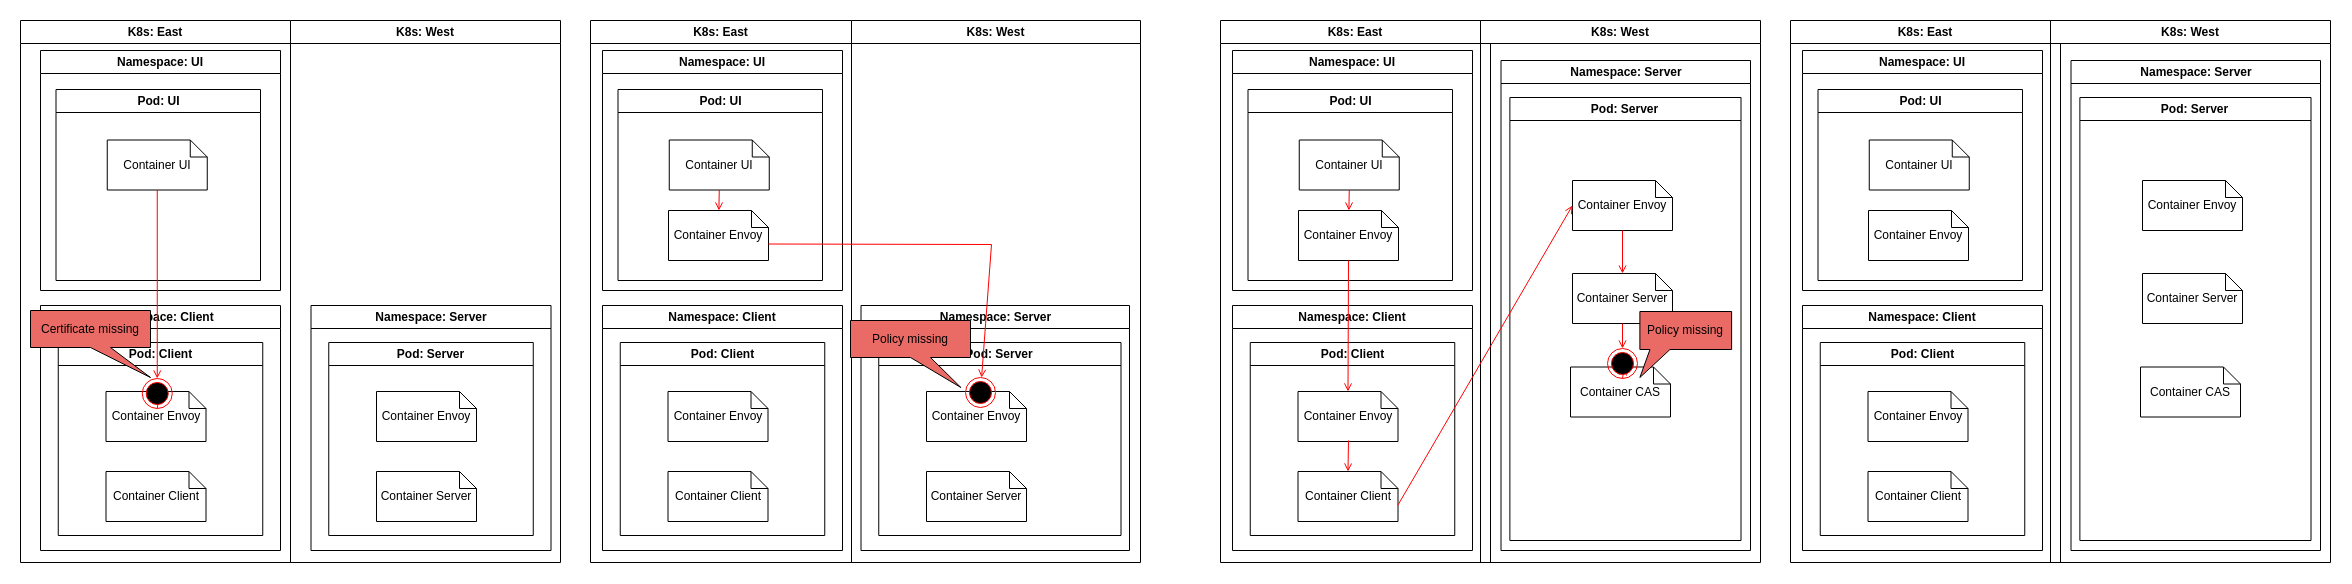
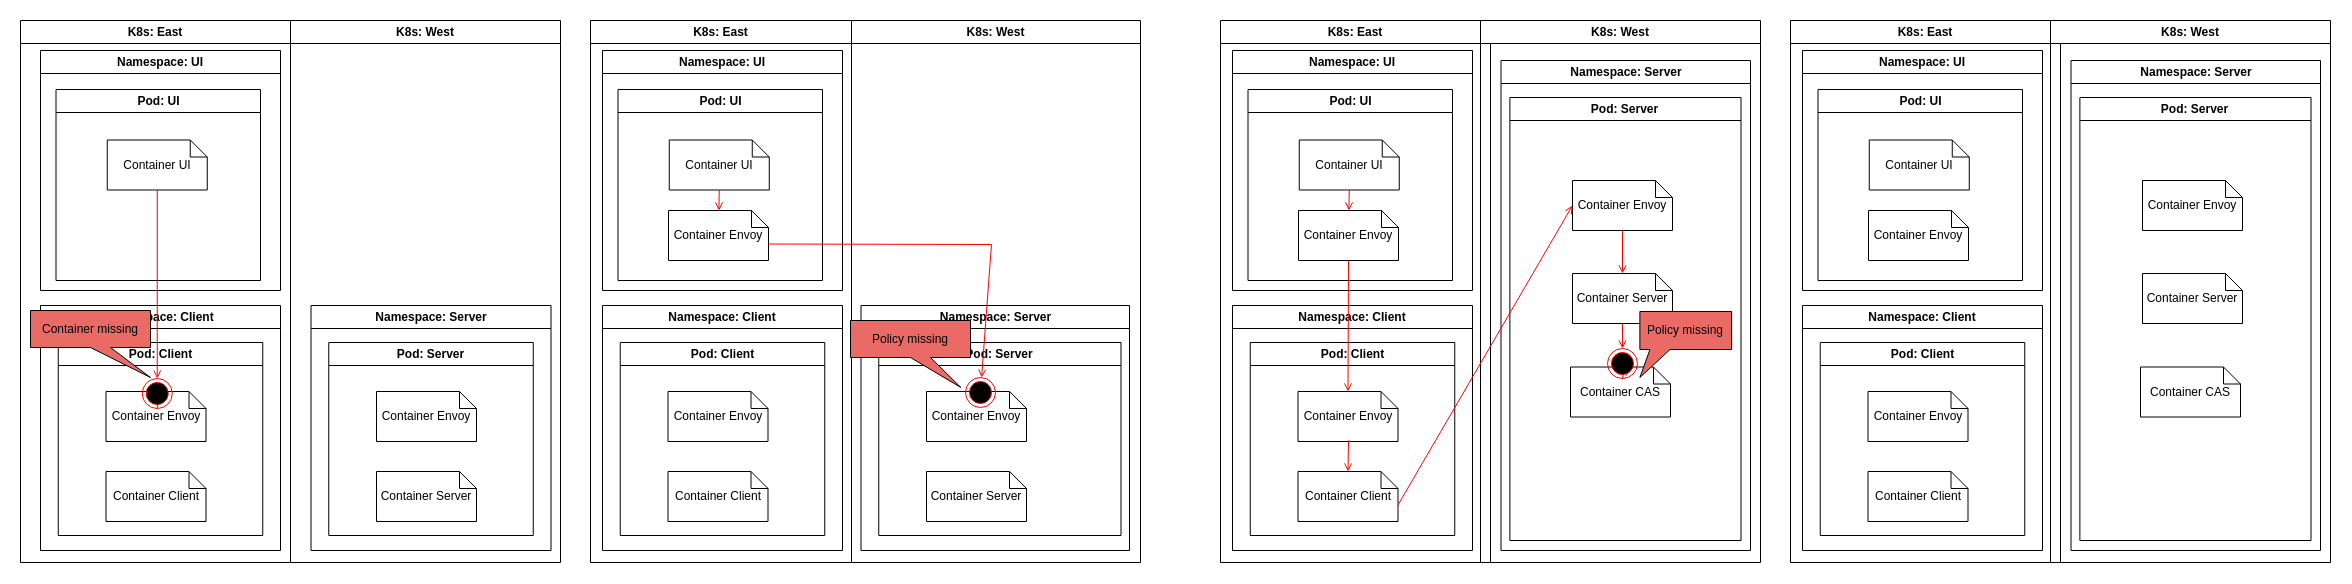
- <mxCell id="28" value="Certificate missing" style="shape=callout;whiteSpace=wrap;html=1;perimeter=calloutPerimeter;position2=1;fillColor=#EA6B66;" parent="24" vertex="1"><mxGeometry x="-10" y="5" width="120" height="67" as="geometry" /></mxCell>
+ <mxCell id="28" value="Container missing" style="shape=callout;whiteSpace=wrap;html=1;perimeter=calloutPerimeter;position2=1;fillColor=#EA6B66;" parent="24" vertex="1"><mxGeometry x="-10" y="5" width="120" height="67" as="geometry" /></mxCell>
